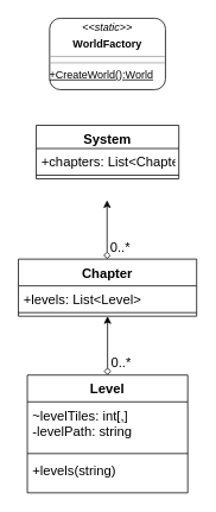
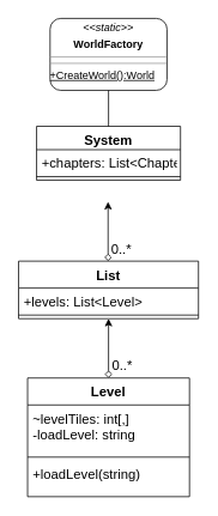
+ <mxCell id="17" value="" style="endArrow=none;html=1;rounded=1;fontFamily=Helvetica;fontSize=15;entryX=0.5;entryY=1;entryDx=0;entryDy=0;exitX=0.5;exitY=0;exitDx=0;exitDy=0;" edge="1" parent="1" source="13" target="16"><mxGeometry width="50" height="50" relative="1" as="geometry"><mxPoint x="110" y="240" as="sourcePoint" /><mxPoint x="160" y="190" as="targetPoint" /></mxGeometry></mxCell>
- <mxCell id="8" value="Chapter" style="swimlane;fontStyle=1;align=center;verticalAlign=top;childLayout=stackLayout;horizontal=1;startSize=30;horizontalStack=0;resizeParent=1;resizeParentMax=0;resizeLast=0;collapsible=1;marginBottom=0;fontFamily=Helvetica;fontSize=15;" vertex="1" parent="1"><mxGeometry x="20" y="290" width="200" height="64" as="geometry" /></mxCell>
+ <mxCell id="8" value="List" style="swimlane;fontStyle=1;align=center;verticalAlign=top;childLayout=stackLayout;horizontal=1;startSize=30;horizontalStack=0;resizeParent=1;resizeParentMax=0;resizeLast=0;collapsible=1;marginBottom=0;fontFamily=Helvetica;fontSize=15;" vertex="1" parent="1"><mxGeometry x="20" y="290" width="200" height="64" as="geometry" /></mxCell>
- <mxCell id="5" value="~levelTiles: int[,]&#10;-levelPath: string&#10;" style="text;strokeColor=none;fillColor=none;align=left;verticalAlign=top;spacingLeft=4;spacingRight=4;overflow=hidden;rotatable=0;points=[[0,0.5],[1,0.5]];portConstraint=eastwest;fontSize=15;fontFamily=Helvetica;" vertex="1" parent="4"><mxGeometry y="30" width="180" height="54" as="geometry" /></mxCell>
+ <mxCell id="5" value="~levelTiles: int[,]&#10;-loadLevel: string&#10;" style="text;strokeColor=none;fillColor=none;align=left;verticalAlign=top;spacingLeft=4;spacingRight=4;overflow=hidden;rotatable=0;points=[[0,0.5],[1,0.5]];portConstraint=eastwest;fontSize=15;fontFamily=Helvetica;" vertex="1" parent="4"><mxGeometry y="30" width="180" height="54" as="geometry" /></mxCell>
- <mxCell id="7" value="+levels(string)" style="text;strokeColor=none;fillColor=none;align=left;verticalAlign=top;spacingLeft=4;spacingRight=4;overflow=hidden;rotatable=0;points=[[0,0.5],[1,0.5]];portConstraint=eastwest;fontSize=15;fontFamily=Helvetica;" vertex="1" parent="4"><mxGeometry y="92" width="180" height="40" as="geometry" /></mxCell>
+ <mxCell id="7" value="+loadLevel(string)" style="text;strokeColor=none;fillColor=none;align=left;verticalAlign=top;spacingLeft=4;spacingRight=4;overflow=hidden;rotatable=0;points=[[0,0.5],[1,0.5]];portConstraint=eastwest;fontSize=15;fontFamily=Helvetica;" vertex="1" parent="4"><mxGeometry y="92" width="180" height="40" as="geometry" /></mxCell>
